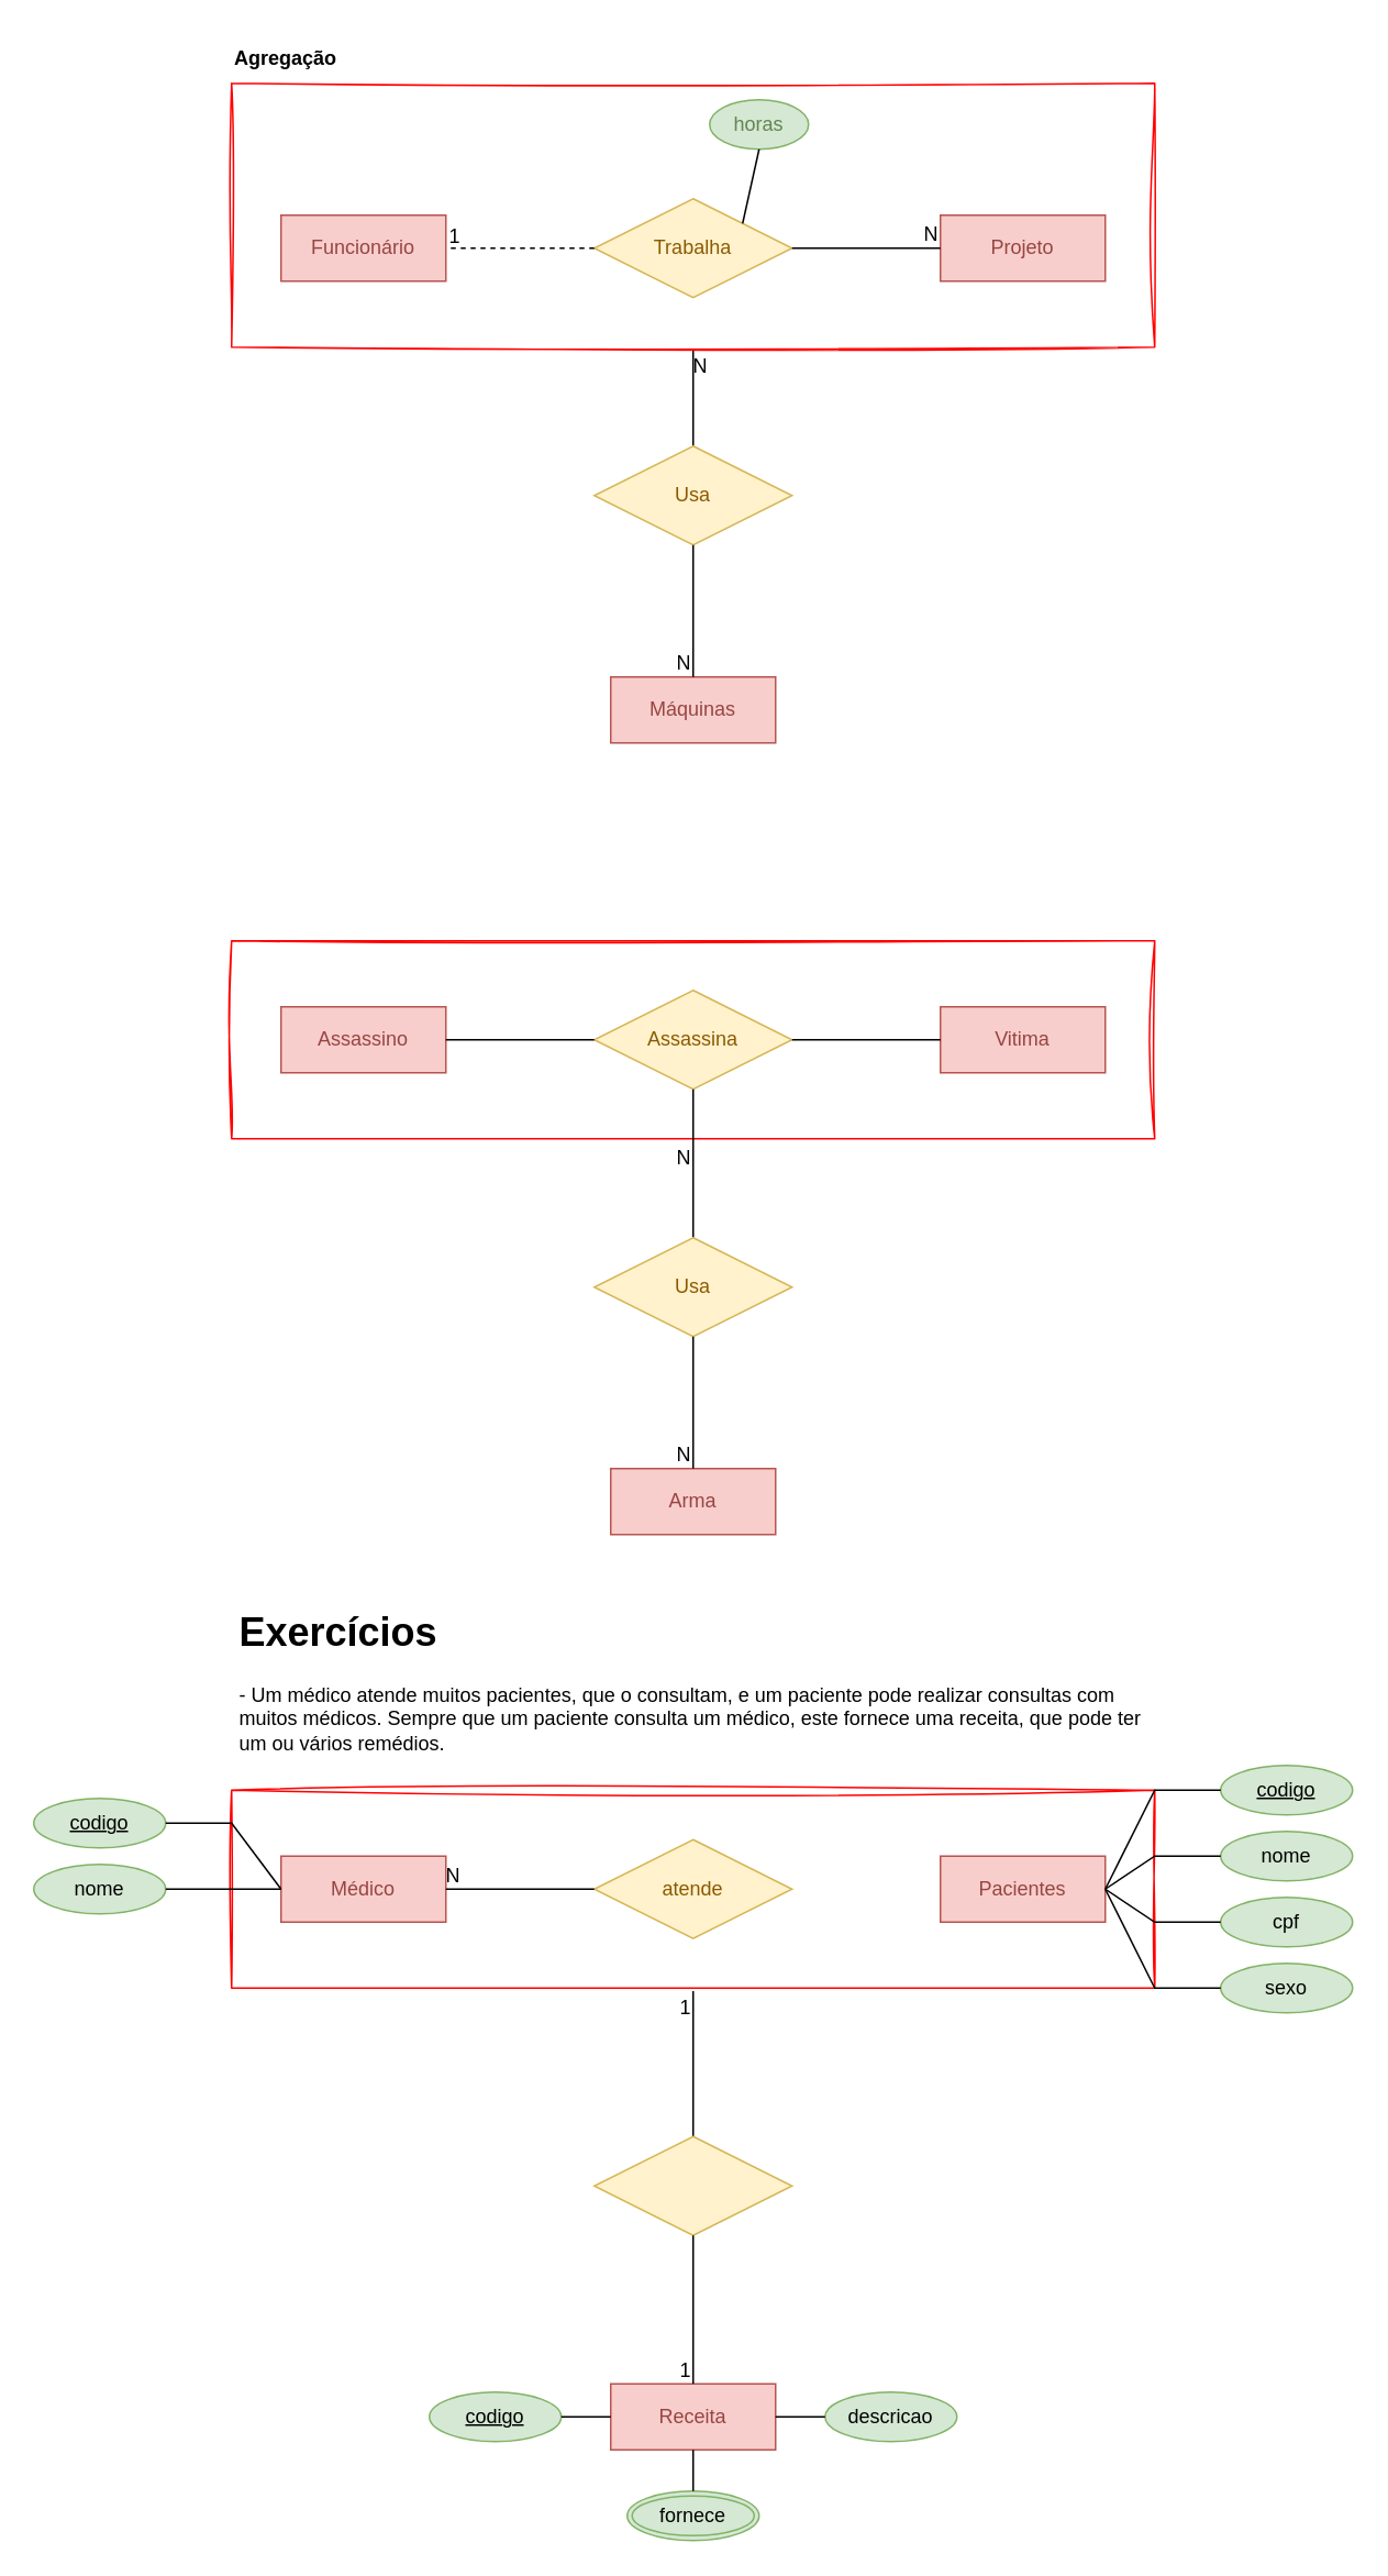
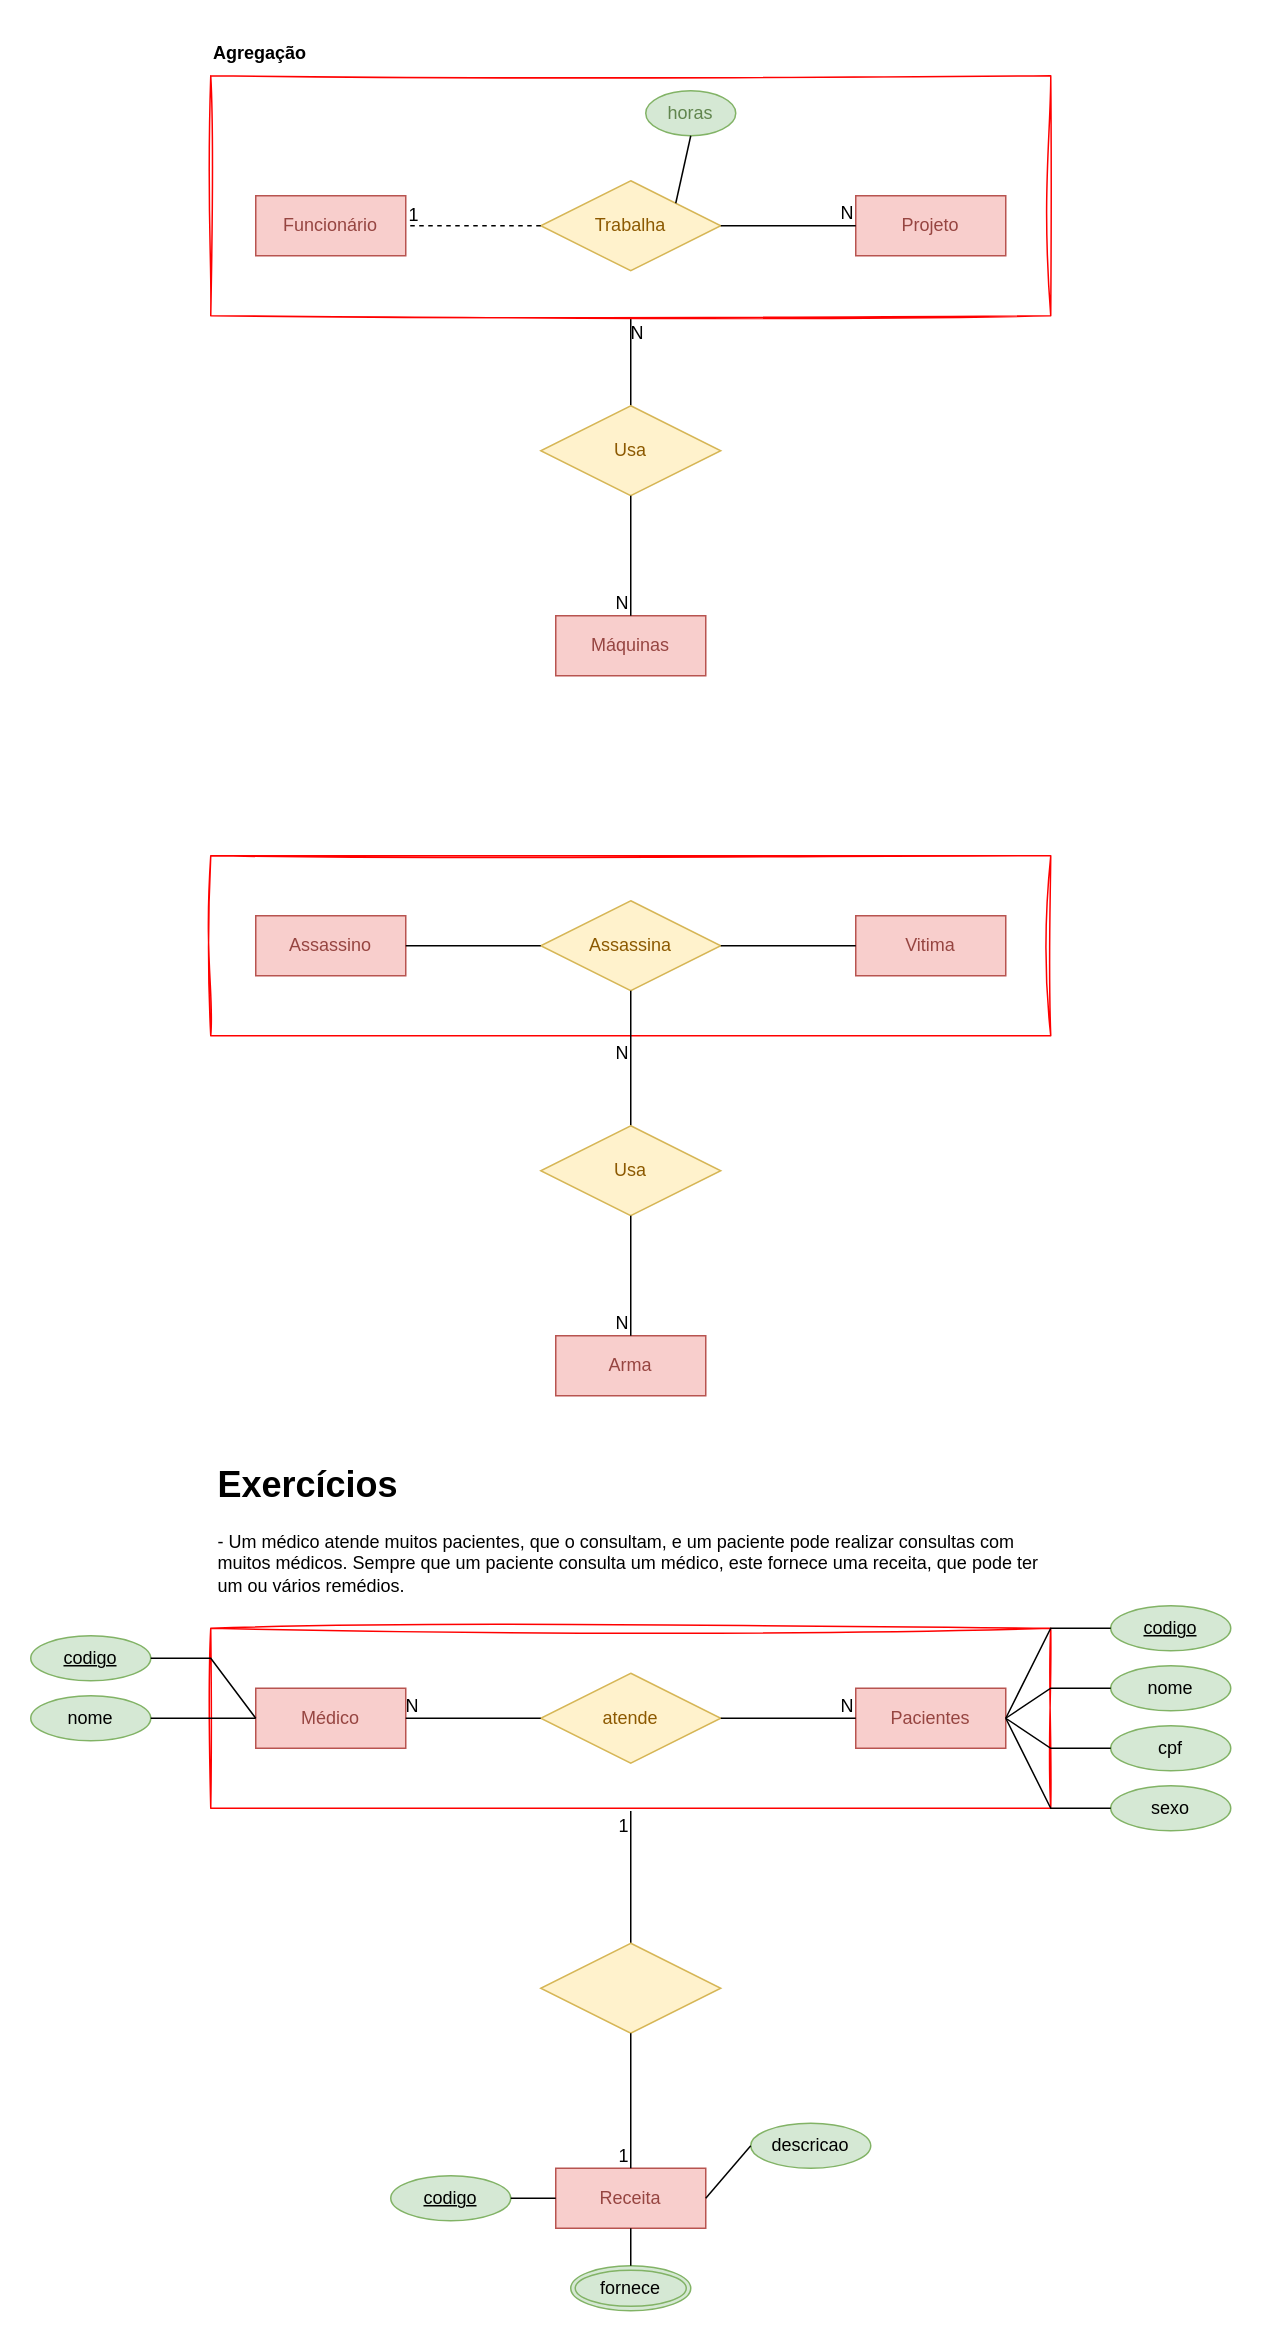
+ <mxCell id="40" value="" style="endArrow=none;html=1;rounded=0;exitX=1;exitY=0.5;exitDx=0;exitDy=0;entryX=0;entryY=0.5;entryDx=0;entryDy=0;" edge="1" parent="1" source="37" target="36"><mxGeometry relative="1" as="geometry"><mxPoint x="380" y="1265" as="sourcePoint" /><mxPoint x="540" y="1265" as="targetPoint" /></mxGeometry></mxCell>
+ <mxCell id="41" value="N" style="resizable=0;html=1;whiteSpace=wrap;align=right;verticalAlign=bottom;" connectable="0" vertex="1" parent="40"><mxGeometry x="1" relative="1" as="geometry" /></mxCell>
- <mxCell id="49" value="descricao" style="ellipse;whiteSpace=wrap;html=1;align=center;fillColor=#d5e8d4;strokeColor=#82b366;" vertex="1" parent="1"><mxGeometry x="500" y="1450" width="80" height="30" as="geometry" /></mxCell>
+ <mxCell id="49" value="descricao" style="ellipse;whiteSpace=wrap;html=1;align=center;fillColor=#d5e8d4;strokeColor=#82b366;" vertex="1" parent="1"><mxGeometry x="500" y="1415" width="80" height="30" as="geometry" /></mxCell>
